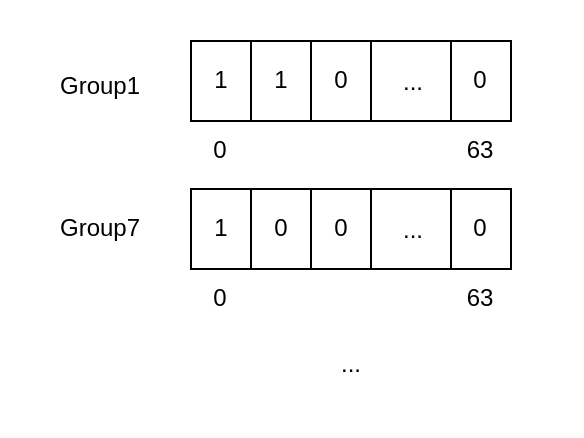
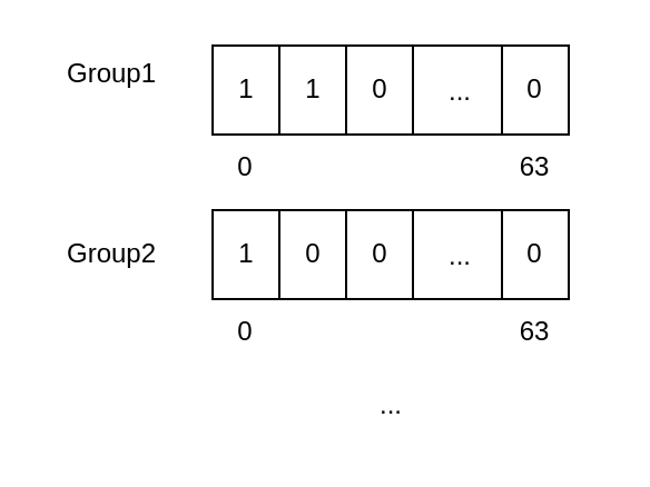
- <mxCell id="25" value="Group1" style="text;html=1;strokeColor=none;fillColor=none;align=center;verticalAlign=middle;whiteSpace=wrap;rounded=0;" vertex="1" parent="1"><mxGeometry x="20" y="28" width="60" height="30" as="geometry" /></mxCell>
+ <mxCell id="25" value="Group1" style="text;html=1;strokeColor=none;fillColor=none;align=center;verticalAlign=middle;whiteSpace=wrap;rounded=0;" vertex="1" parent="1"><mxGeometry x="20" y="18" width="60" height="30" as="geometry" /></mxCell>
- <mxCell id="26" value="Group7" style="text;html=1;strokeColor=none;fillColor=none;align=center;verticalAlign=middle;whiteSpace=wrap;rounded=0;" vertex="1" parent="1"><mxGeometry x="20" y="99" width="60" height="30" as="geometry" /></mxCell>
+ <mxCell id="26" value="Group2" style="text;html=1;strokeColor=none;fillColor=none;align=center;verticalAlign=middle;whiteSpace=wrap;rounded=0;" vertex="1" parent="1"><mxGeometry x="20" y="99" width="60" height="30" as="geometry" /></mxCell>
